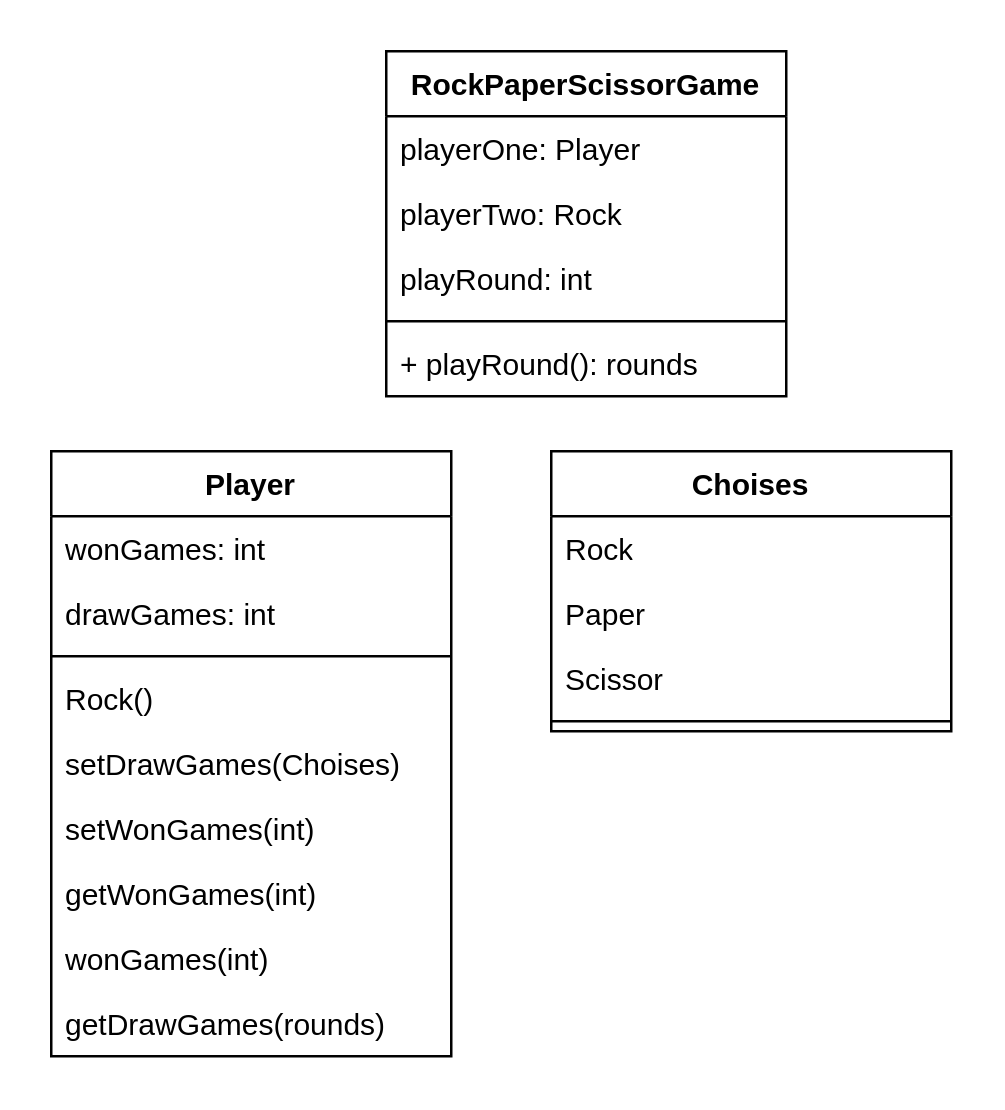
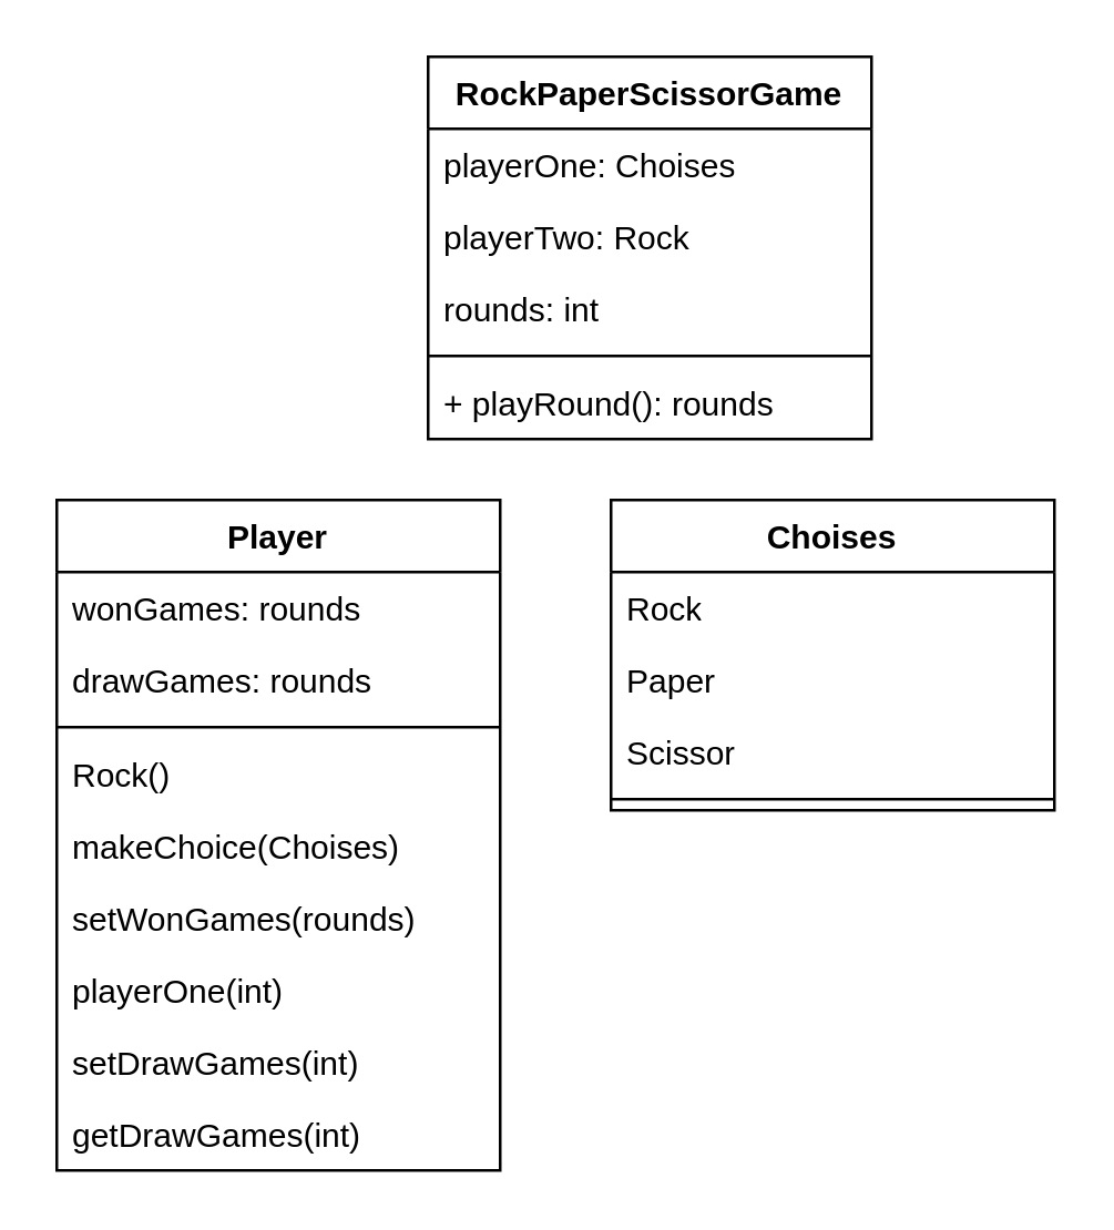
- <mxCell id="18" value="playerOne: Player" style="text;strokeColor=none;fillColor=none;align=left;verticalAlign=top;spacingLeft=4;spacingRight=4;overflow=hidden;rotatable=0;points=[[0,0.5],[1,0.5]];portConstraint=eastwest;whiteSpace=wrap;html=1;" parent="17" vertex="1"><mxGeometry y="26" width="160" height="26" as="geometry" /></mxCell>
+ <mxCell id="18" value="playerOne: Choises" style="text;strokeColor=none;fillColor=none;align=left;verticalAlign=top;spacingLeft=4;spacingRight=4;overflow=hidden;rotatable=0;points=[[0,0.5],[1,0.5]];portConstraint=eastwest;whiteSpace=wrap;html=1;" parent="17" vertex="1"><mxGeometry y="26" width="160" height="26" as="geometry" /></mxCell>
- <mxCell id="20" value="playRound: int" style="text;strokeColor=none;fillColor=none;align=left;verticalAlign=top;spacingLeft=4;spacingRight=4;overflow=hidden;rotatable=0;points=[[0,0.5],[1,0.5]];portConstraint=eastwest;whiteSpace=wrap;html=1;" parent="17" vertex="1"><mxGeometry y="78" width="160" height="26" as="geometry" /></mxCell>
+ <mxCell id="20" value="rounds: int" style="text;strokeColor=none;fillColor=none;align=left;verticalAlign=top;spacingLeft=4;spacingRight=4;overflow=hidden;rotatable=0;points=[[0,0.5],[1,0.5]];portConstraint=eastwest;whiteSpace=wrap;html=1;" parent="17" vertex="1"><mxGeometry y="78" width="160" height="26" as="geometry" /></mxCell>
- <mxCell id="3" value="wonGames: int" style="text;strokeColor=none;fillColor=none;align=left;verticalAlign=top;spacingLeft=4;spacingRight=4;overflow=hidden;rotatable=0;points=[[0,0.5],[1,0.5]];portConstraint=eastwest;whiteSpace=wrap;html=1;" parent="2" vertex="1"><mxGeometry y="26" width="160" height="26" as="geometry" /></mxCell>
+ <mxCell id="3" value="wonGames: rounds" style="text;strokeColor=none;fillColor=none;align=left;verticalAlign=top;spacingLeft=4;spacingRight=4;overflow=hidden;rotatable=0;points=[[0,0.5],[1,0.5]];portConstraint=eastwest;whiteSpace=wrap;html=1;" parent="2" vertex="1"><mxGeometry y="26" width="160" height="26" as="geometry" /></mxCell>
- <mxCell id="4" value="drawGames: int" style="text;strokeColor=none;fillColor=none;align=left;verticalAlign=top;spacingLeft=4;spacingRight=4;overflow=hidden;rotatable=0;points=[[0,0.5],[1,0.5]];portConstraint=eastwest;whiteSpace=wrap;html=1;" parent="2" vertex="1"><mxGeometry y="52" width="160" height="26" as="geometry" /></mxCell>
+ <mxCell id="4" value="drawGames: rounds" style="text;strokeColor=none;fillColor=none;align=left;verticalAlign=top;spacingLeft=4;spacingRight=4;overflow=hidden;rotatable=0;points=[[0,0.5],[1,0.5]];portConstraint=eastwest;whiteSpace=wrap;html=1;" parent="2" vertex="1"><mxGeometry y="52" width="160" height="26" as="geometry" /></mxCell>
- <mxCell id="7" value="setDrawGames(Choises)" style="text;strokeColor=none;fillColor=none;align=left;verticalAlign=top;spacingLeft=4;spacingRight=4;overflow=hidden;rotatable=0;points=[[0,0.5],[1,0.5]];portConstraint=eastwest;whiteSpace=wrap;html=1;" parent="2" vertex="1"><mxGeometry y="112" width="160" height="26" as="geometry" /></mxCell>
+ <mxCell id="7" value="makeChoice(Choises)" style="text;strokeColor=none;fillColor=none;align=left;verticalAlign=top;spacingLeft=4;spacingRight=4;overflow=hidden;rotatable=0;points=[[0,0.5],[1,0.5]];portConstraint=eastwest;whiteSpace=wrap;html=1;" parent="2" vertex="1"><mxGeometry y="112" width="160" height="26" as="geometry" /></mxCell>
- <mxCell id="8" value="setWonGames(int)" style="text;strokeColor=none;fillColor=none;align=left;verticalAlign=top;spacingLeft=4;spacingRight=4;overflow=hidden;rotatable=0;points=[[0,0.5],[1,0.5]];portConstraint=eastwest;whiteSpace=wrap;html=1;" parent="2" vertex="1"><mxGeometry y="138" width="160" height="26" as="geometry" /></mxCell>
+ <mxCell id="8" value="setWonGames(rounds)" style="text;strokeColor=none;fillColor=none;align=left;verticalAlign=top;spacingLeft=4;spacingRight=4;overflow=hidden;rotatable=0;points=[[0,0.5],[1,0.5]];portConstraint=eastwest;whiteSpace=wrap;html=1;" parent="2" vertex="1"><mxGeometry y="138" width="160" height="26" as="geometry" /></mxCell>
- <mxCell id="9" value="getWonGames(int)" style="text;strokeColor=none;fillColor=none;align=left;verticalAlign=top;spacingLeft=4;spacingRight=4;overflow=hidden;rotatable=0;points=[[0,0.5],[1,0.5]];portConstraint=eastwest;whiteSpace=wrap;html=1;" parent="2" vertex="1"><mxGeometry y="164" width="160" height="26" as="geometry" /></mxCell>
+ <mxCell id="9" value="playerOne(int)" style="text;strokeColor=none;fillColor=none;align=left;verticalAlign=top;spacingLeft=4;spacingRight=4;overflow=hidden;rotatable=0;points=[[0,0.5],[1,0.5]];portConstraint=eastwest;whiteSpace=wrap;html=1;" parent="2" vertex="1"><mxGeometry y="164" width="160" height="26" as="geometry" /></mxCell>
- <mxCell id="10" value="wonGames(int)" style="text;strokeColor=none;fillColor=none;align=left;verticalAlign=top;spacingLeft=4;spacingRight=4;overflow=hidden;rotatable=0;points=[[0,0.5],[1,0.5]];portConstraint=eastwest;whiteSpace=wrap;html=1;" parent="2" vertex="1"><mxGeometry y="190" width="160" height="26" as="geometry" /></mxCell>
+ <mxCell id="10" value="setDrawGames(int)" style="text;strokeColor=none;fillColor=none;align=left;verticalAlign=top;spacingLeft=4;spacingRight=4;overflow=hidden;rotatable=0;points=[[0,0.5],[1,0.5]];portConstraint=eastwest;whiteSpace=wrap;html=1;" parent="2" vertex="1"><mxGeometry y="190" width="160" height="26" as="geometry" /></mxCell>
- <mxCell id="11" value="getDrawGames(rounds)" style="text;strokeColor=none;fillColor=none;align=left;verticalAlign=top;spacingLeft=4;spacingRight=4;overflow=hidden;rotatable=0;points=[[0,0.5],[1,0.5]];portConstraint=eastwest;whiteSpace=wrap;html=1;" parent="2" vertex="1"><mxGeometry y="216" width="160" height="26" as="geometry" /></mxCell>
+ <mxCell id="11" value="getDrawGames(int)" style="text;strokeColor=none;fillColor=none;align=left;verticalAlign=top;spacingLeft=4;spacingRight=4;overflow=hidden;rotatable=0;points=[[0,0.5],[1,0.5]];portConstraint=eastwest;whiteSpace=wrap;html=1;" parent="2" vertex="1"><mxGeometry y="216" width="160" height="26" as="geometry" /></mxCell>
